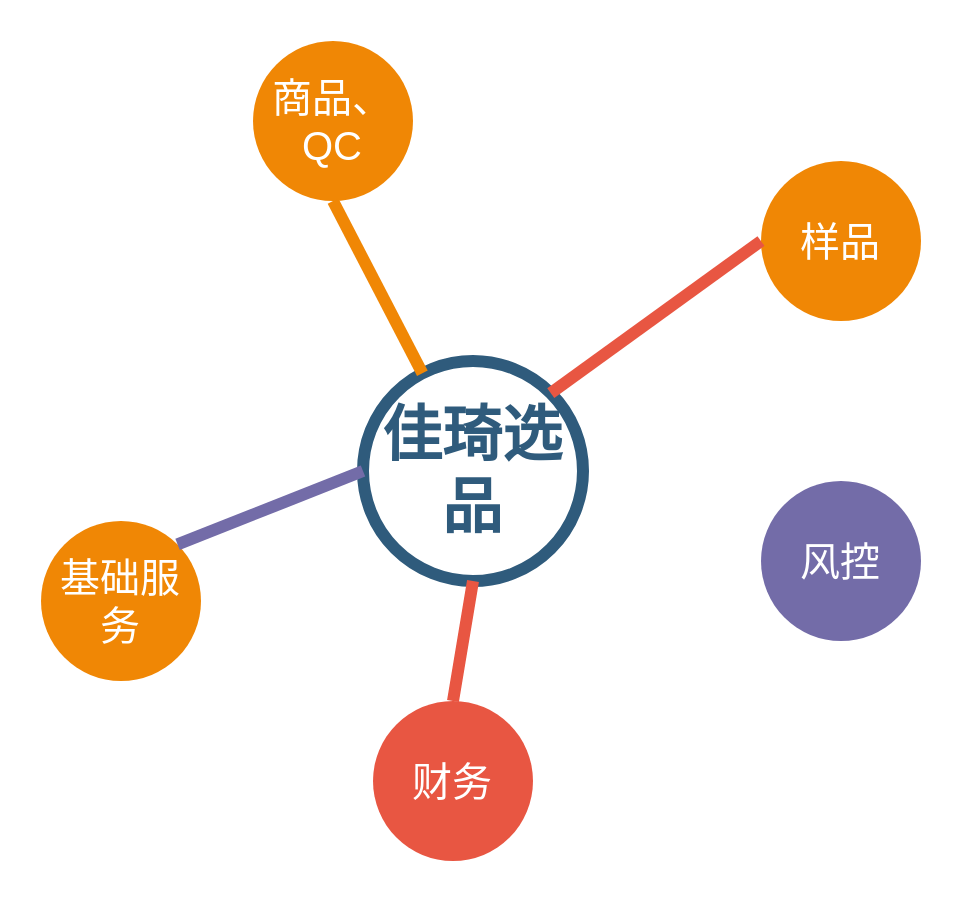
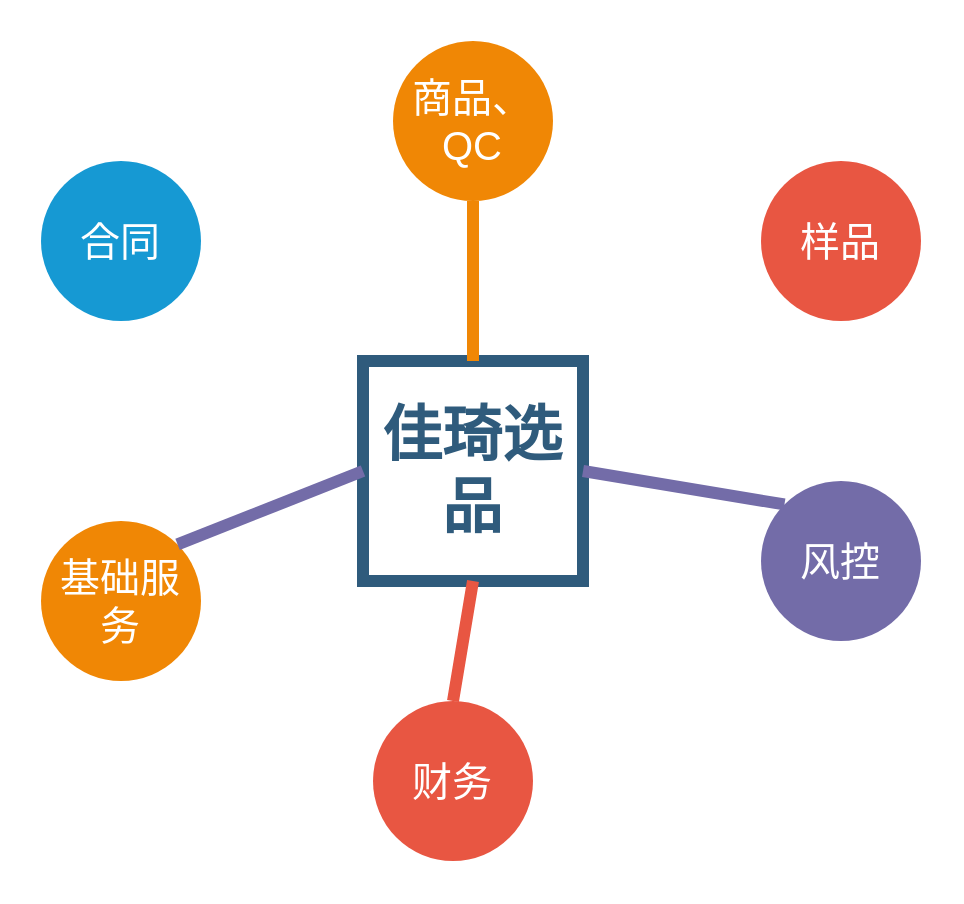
- <mxCell id="4" value="商品、QC" style="ellipse;whiteSpace=wrap;html=1;shadow=0;fontFamily=Helvetica;fontSize=20;fontColor=#FFFFFF;align=center;strokeWidth=3;fillColor=#F08705;strokeColor=none;gradientColor=none;" vertex="1" parent="1"><mxGeometry x="126" y="20" width="80" height="80" as="geometry" /></mxCell>
+ <mxCell id="4" value="商品、QC" style="ellipse;whiteSpace=wrap;html=1;shadow=0;fontFamily=Helvetica;fontSize=20;fontColor=#FFFFFF;align=center;strokeWidth=3;fillColor=#F08705;strokeColor=none;gradientColor=none;" vertex="1" parent="1"><mxGeometry x="196" y="20" width="80" height="80" as="geometry" /></mxCell>
+ <mxCell id="5" value="合同" style="ellipse;whiteSpace=wrap;html=1;shadow=0;fontFamily=Helvetica;fontSize=20;fontColor=#FFFFFF;align=center;strokeWidth=3;fillColor=#1699D3;strokeColor=none;" vertex="1" parent="1"><mxGeometry x="20" y="80" width="80" height="80" as="geometry" /></mxCell>
- <mxCell id="3" value="样品" style="ellipse;whiteSpace=wrap;html=1;shadow=0;fontFamily=Helvetica;fontSize=20;fontColor=#FFFFFF;align=center;strokeWidth=3;fillColor=#f08705;strokeColor=none;" vertex="1" parent="1"><mxGeometry x="380" y="80" width="80" height="80" as="geometry" /></mxCell>
+ <mxCell id="3" value="样品" style="ellipse;whiteSpace=wrap;html=1;shadow=0;fontFamily=Helvetica;fontSize=20;fontColor=#FFFFFF;align=center;strokeWidth=3;fillColor=#E85642;strokeColor=none;" vertex="1" parent="1"><mxGeometry x="380" y="80" width="80" height="80" as="geometry" /></mxCell>
- <mxCell id="13" value="" style="edgeStyle=none;endArrow=none;strokeWidth=6;strokeColor=#E85642;html=1;exitX=0;exitY=0.5;exitDx=0;exitDy=0;entryX=1;entryY=0;entryDx=0;entryDy=0;" edge="1" parent="1" source="3" target="2"><mxGeometry x="191" y="236.5" width="100" height="100" as="geometry"><mxPoint x="246" y="300" as="sourcePoint" /><mxPoint x="261" y="360" as="targetPoint" /></mxGeometry></mxCell>
- <mxCell id="2" value="佳琦选品" style="ellipse;whiteSpace=wrap;html=1;shadow=0;fontFamily=Helvetica;fontSize=30;fontColor=#2F5B7C;align=center;strokeColor=#2F5B7C;strokeWidth=6;fillColor=#FFFFFF;fontStyle=1;gradientColor=none;" vertex="1" parent="1"><mxGeometry x="181" y="180" width="110" height="110" as="geometry" /></mxCell>
+ <mxCell id="2" value="佳琦选品" style="whiteSpace=wrap;html=1;shadow=0;fontFamily=Helvetica;fontSize=30;fontColor=#2F5B7C;align=center;strokeColor=#2F5B7C;strokeWidth=6;fillColor=#FFFFFF;fontStyle=1;gradientColor=none;rounded=0;" vertex="1" parent="1"><mxGeometry x="181" y="180" width="110" height="110" as="geometry" /></mxCell>
+ <mxCell id="11" style="endArrow=none;strokeWidth=6;strokeColor=#736ca8;html=1;exitX=1;exitY=0.5;exitDx=0;exitDy=0;entryX=0;entryY=0;entryDx=0;entryDy=0;" edge="1" parent="1" source="2" target="6"><mxGeometry relative="1" as="geometry"><mxPoint x="261" y="633" as="sourcePoint" /><mxPoint x="490" y="450" as="targetPoint" /></mxGeometry></mxCell>
